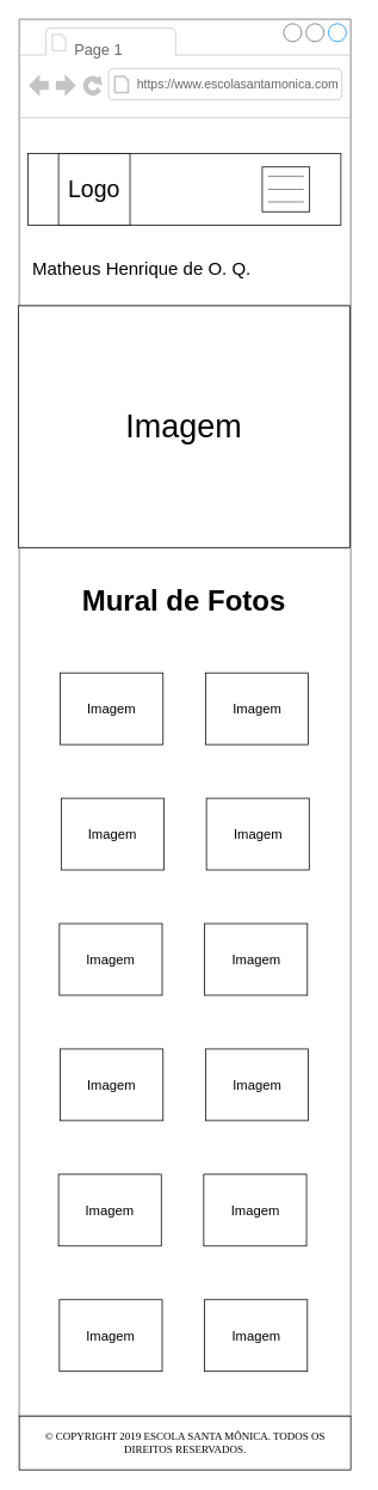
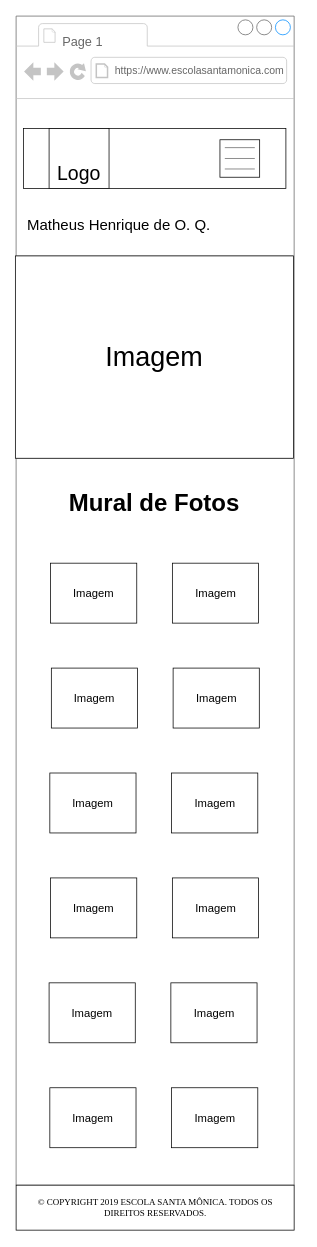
- <mxCell id="14" value="&lt;font style=&quot;font-size: 26px&quot;&gt;Logo&lt;/font&gt;" style="text;html=1;strokeColor=none;fillColor=none;align=center;verticalAlign=middle;whiteSpace=wrap;rounded=0;" parent="2" vertex="1"><mxGeometry x="61" y="175.5" width="46" height="29" as="geometry" /></mxCell>
+ <mxCell id="14" value="&lt;font style=&quot;font-size: 26px&quot;&gt;Logo&lt;/font&gt;" style="text;html=1;strokeColor=none;fillColor=none;align=center;verticalAlign=middle;whiteSpace=wrap;rounded=0;" parent="2" vertex="1"><mxGeometry x="61" y="195.5" width="46" height="29" as="geometry" /></mxCell>
